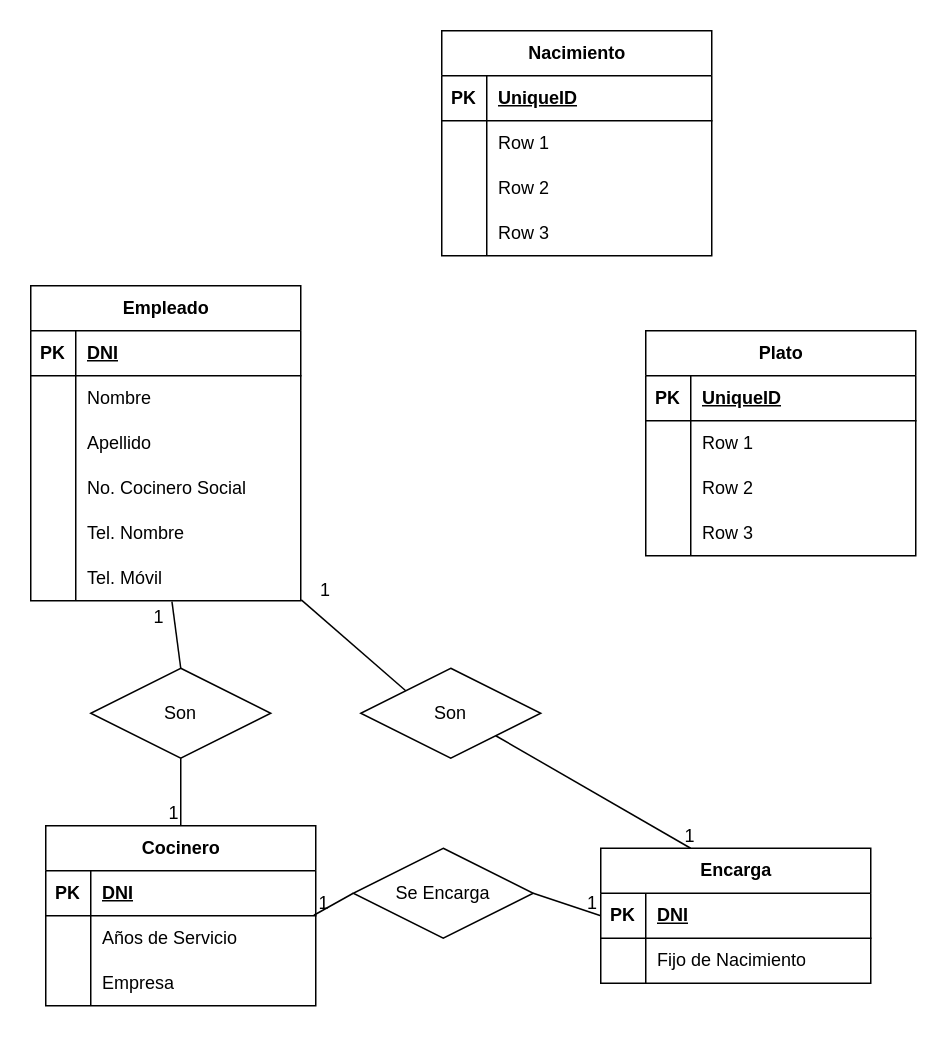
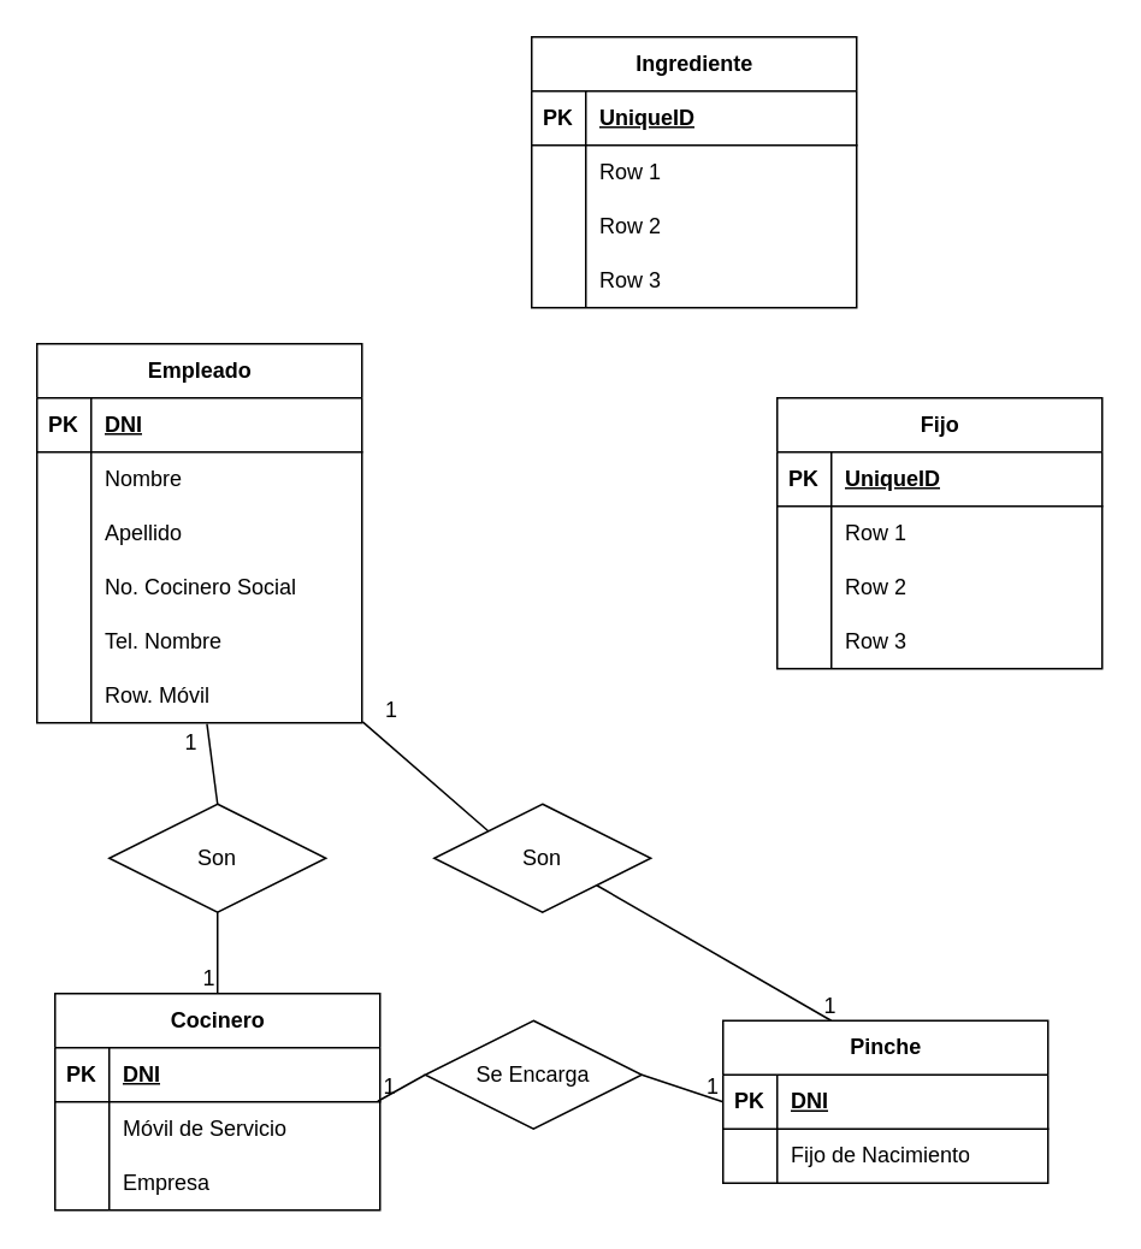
- <mxCell id="51" value="Nacimiento" style="shape=table;startSize=30;container=1;collapsible=1;childLayout=tableLayout;fixedRows=1;rowLines=0;fontStyle=1;align=center;resizeLast=1;html=1;" vertex="1" parent="1"><mxGeometry x="294" y="20" width="180" height="150" as="geometry" /></mxCell>
+ <mxCell id="51" value="Ingrediente" style="shape=table;startSize=30;container=1;collapsible=1;childLayout=tableLayout;fixedRows=1;rowLines=0;fontStyle=1;align=center;resizeLast=1;html=1;" vertex="1" parent="1"><mxGeometry x="294" y="20" width="180" height="150" as="geometry" /></mxCell>
- <mxCell id="38" value="Plato" style="shape=table;startSize=30;container=1;collapsible=1;childLayout=tableLayout;fixedRows=1;rowLines=0;fontStyle=1;align=center;resizeLast=1;html=1;" vertex="1" parent="1"><mxGeometry x="430" y="220" width="180" height="150" as="geometry" /></mxCell>
+ <mxCell id="38" value="Fijo" style="shape=table;startSize=30;container=1;collapsible=1;childLayout=tableLayout;fixedRows=1;rowLines=0;fontStyle=1;align=center;resizeLast=1;html=1;" vertex="1" parent="1"><mxGeometry x="430" y="220" width="180" height="150" as="geometry" /></mxCell>
- <mxCell id="20" value="Tel. Móvil" style="shape=partialRectangle;connectable=0;fillColor=none;top=0;left=0;bottom=0;right=0;align=left;spacingLeft=6;overflow=hidden;whiteSpace=wrap;html=1;" vertex="1" parent="18"><mxGeometry x="30" width="150" height="30" as="geometry"><mxRectangle width="150" height="30" as="alternateBounds" /></mxGeometry></mxCell>
+ <mxCell id="20" value="Row. Móvil" style="shape=partialRectangle;connectable=0;fillColor=none;top=0;left=0;bottom=0;right=0;align=left;spacingLeft=6;overflow=hidden;whiteSpace=wrap;html=1;" vertex="1" parent="18"><mxGeometry x="30" width="150" height="30" as="geometry"><mxRectangle width="150" height="30" as="alternateBounds" /></mxGeometry></mxCell>
- <mxCell id="21" value="Encarga" style="shape=table;startSize=30;container=1;collapsible=1;childLayout=tableLayout;fixedRows=1;rowLines=0;fontStyle=1;align=center;resizeLast=1;html=1;" vertex="1" parent="1"><mxGeometry x="400" y="565" width="180" height="90" as="geometry" /></mxCell>
+ <mxCell id="21" value="Pinche" style="shape=table;startSize=30;container=1;collapsible=1;childLayout=tableLayout;fixedRows=1;rowLines=0;fontStyle=1;align=center;resizeLast=1;html=1;" vertex="1" parent="1"><mxGeometry x="400" y="565" width="180" height="90" as="geometry" /></mxCell>
- <mxCell id="34" value="Años de Servicio" style="shape=partialRectangle;connectable=0;fillColor=none;top=0;left=0;bottom=0;right=0;align=left;spacingLeft=6;overflow=hidden;whiteSpace=wrap;html=1;" vertex="1" parent="32"><mxGeometry x="30" width="150" height="30" as="geometry"><mxRectangle width="150" height="30" as="alternateBounds" /></mxGeometry></mxCell>
+ <mxCell id="34" value="Móvil de Servicio" style="shape=partialRectangle;connectable=0;fillColor=none;top=0;left=0;bottom=0;right=0;align=left;spacingLeft=6;overflow=hidden;whiteSpace=wrap;html=1;" vertex="1" parent="32"><mxGeometry x="30" width="150" height="30" as="geometry"><mxRectangle width="150" height="30" as="alternateBounds" /></mxGeometry></mxCell>
